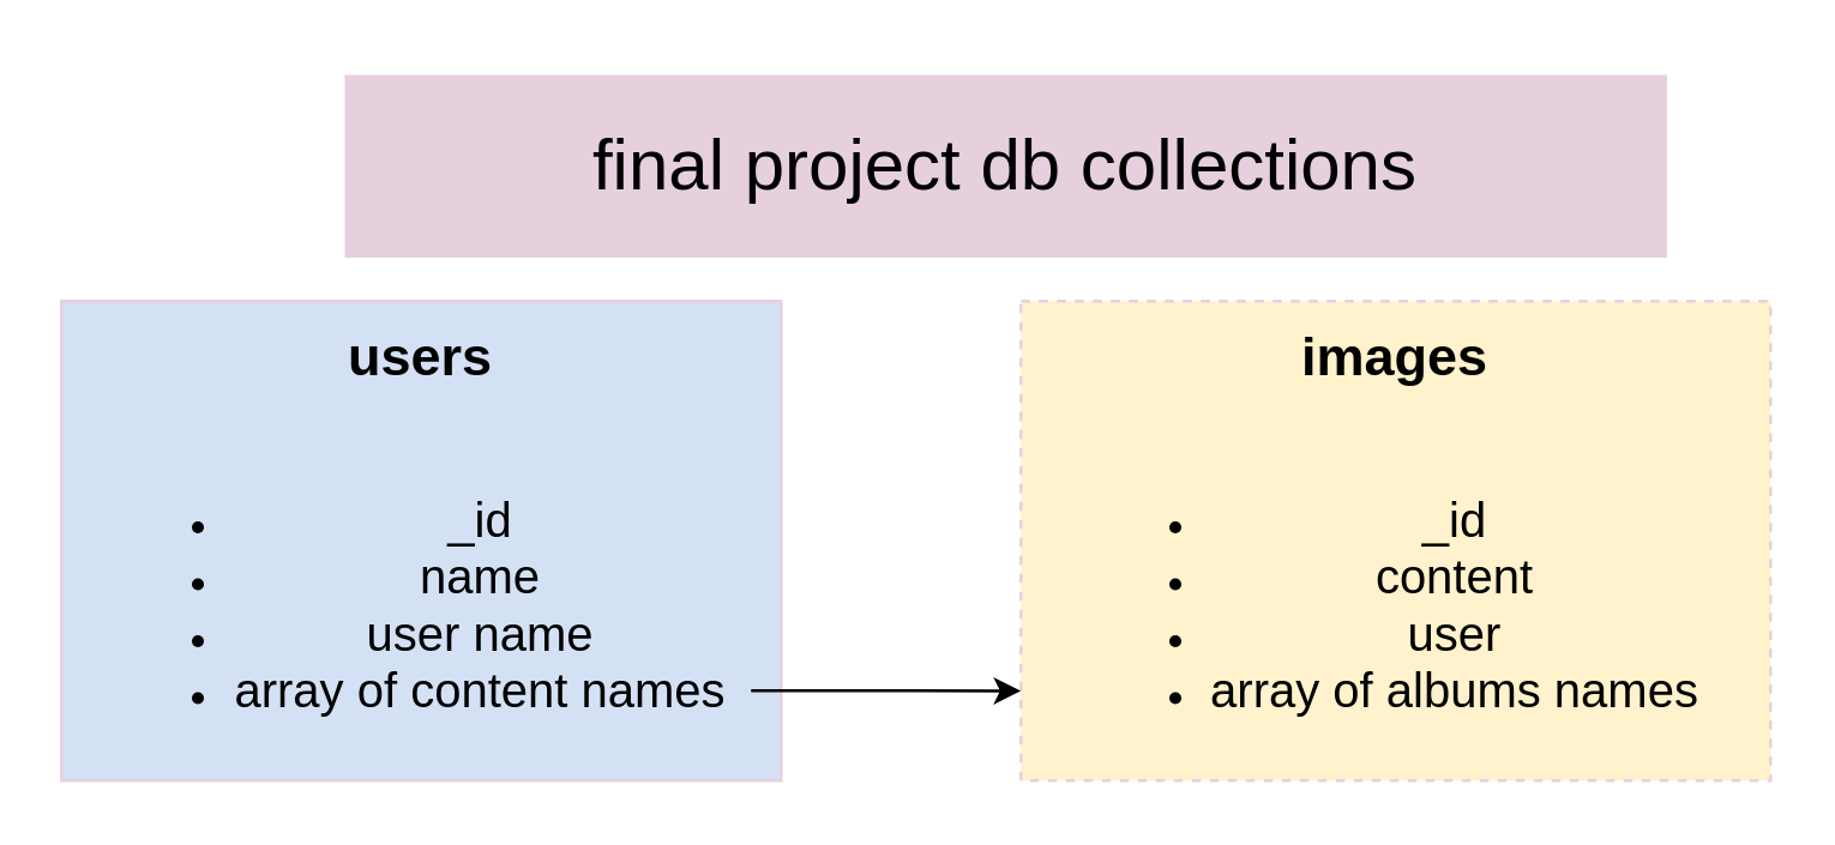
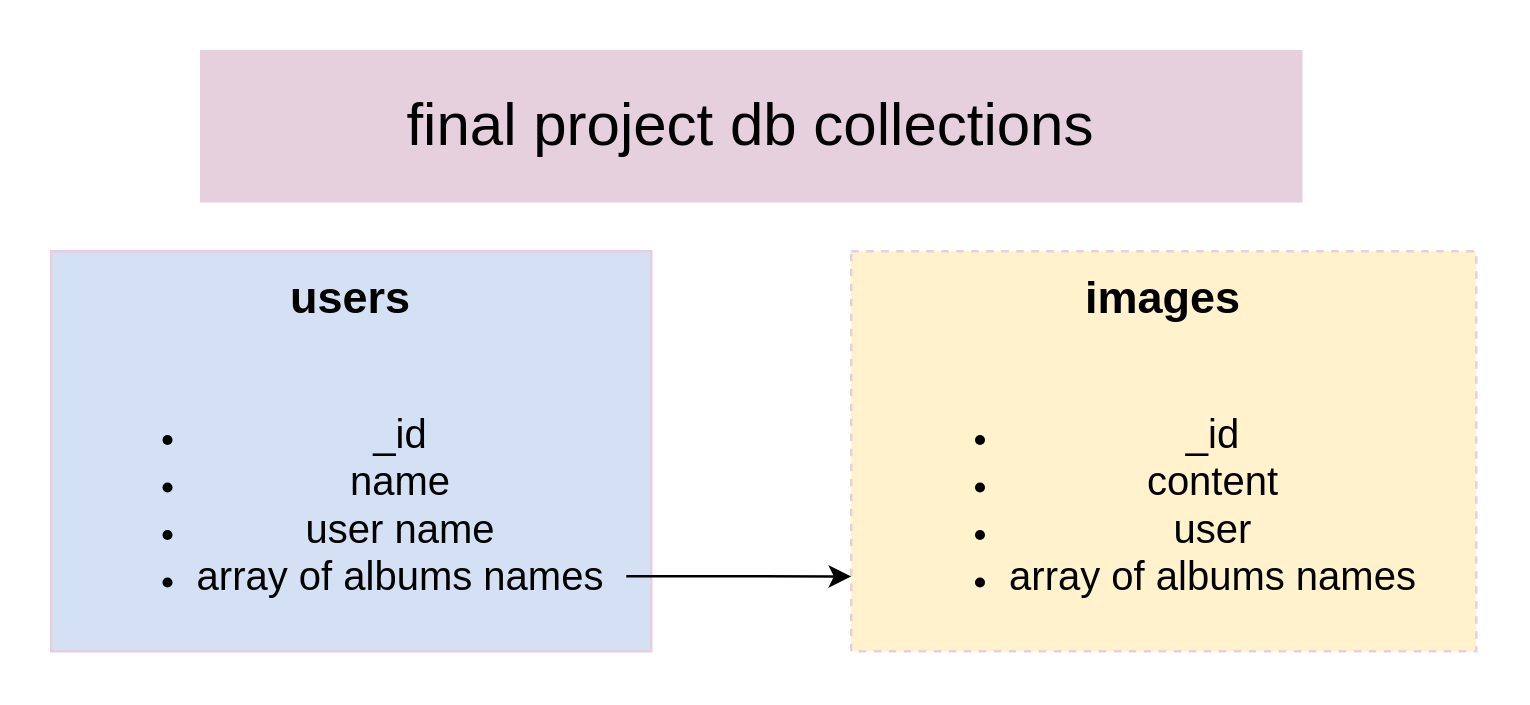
- <mxCell id="2" value="&lt;font style=&quot;font-size: 24px&quot;&gt;final project db collections&lt;/font&gt;" style="rounded=0;whiteSpace=wrap;html=1;strokeColor=#E6D0DE;fillColor=#E6D0DE;" parent="1" vertex="1"><mxGeometry x="115" y="25" width="440" height="60" as="geometry" /></mxCell>
+ <mxCell id="2" value="&lt;font style=&quot;font-size: 24px&quot;&gt;final project db collections&lt;/font&gt;" style="rounded=0;whiteSpace=wrap;html=1;strokeColor=#E6D0DE;fillColor=#E6D0DE;" parent="1" vertex="1"><mxGeometry x="80" y="20" width="440" height="60" as="geometry" /></mxCell>
- <mxCell id="3" value="&lt;font style=&quot;font-size: 18px&quot;&gt;&lt;b&gt;users&lt;br&gt;&lt;/b&gt;&lt;br&gt;&lt;/font&gt;&lt;ul&gt;&lt;li&gt;&lt;font size=&quot;3&quot;&gt;_id&lt;/font&gt;&lt;/li&gt;&lt;li&gt;&lt;font size=&quot;3&quot;&gt;name&lt;/font&gt;&lt;/li&gt;&lt;li&gt;&lt;font size=&quot;3&quot;&gt;user name&lt;/font&gt;&lt;/li&gt;&lt;li&gt;&lt;font size=&quot;3&quot;&gt;array of content names&lt;/font&gt;&lt;/li&gt;&lt;/ul&gt;" style="rounded=0;whiteSpace=wrap;html=1;strokeColor=#E6D0DE;fillColor=#D4E1F5;" parent="1" vertex="1"><mxGeometry x="20" y="100" width="240" height="160" as="geometry" /></mxCell>
+ <mxCell id="3" value="&lt;font style=&quot;font-size: 18px&quot;&gt;&lt;b&gt;users&lt;br&gt;&lt;/b&gt;&lt;br&gt;&lt;/font&gt;&lt;ul&gt;&lt;li&gt;&lt;font size=&quot;3&quot;&gt;_id&lt;/font&gt;&lt;/li&gt;&lt;li&gt;&lt;font size=&quot;3&quot;&gt;name&lt;/font&gt;&lt;/li&gt;&lt;li&gt;&lt;font size=&quot;3&quot;&gt;user name&lt;/font&gt;&lt;/li&gt;&lt;li&gt;&lt;font size=&quot;3&quot;&gt;array of albums names&lt;/font&gt;&lt;/li&gt;&lt;/ul&gt;" style="rounded=0;whiteSpace=wrap;html=1;strokeColor=#E6D0DE;fillColor=#D4E1F5;" parent="1" vertex="1"><mxGeometry x="20" y="100" width="240" height="160" as="geometry" /></mxCell>
